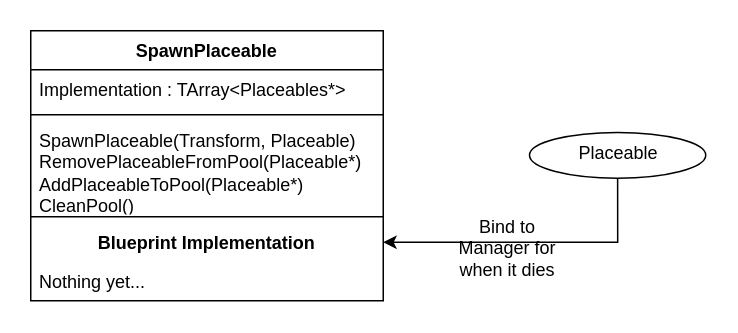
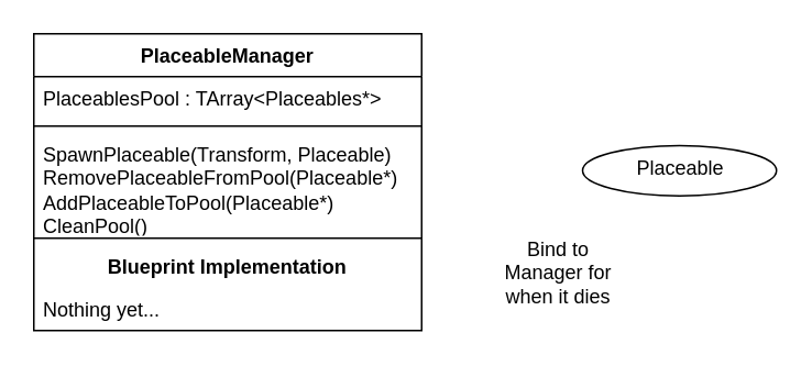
- <mxCell id="2" value="SpawnPlaceable" style="swimlane;fontStyle=1;align=center;verticalAlign=top;childLayout=stackLayout;horizontal=1;startSize=26;horizontalStack=0;resizeParent=1;resizeParentMax=0;resizeLast=0;collapsible=1;marginBottom=0;whiteSpace=wrap;html=1;" vertex="1" parent="1"><mxGeometry x="20" y="20" width="235" height="180" as="geometry" /></mxCell>
+ <mxCell id="2" value="PlaceableManager" style="swimlane;fontStyle=1;align=center;verticalAlign=top;childLayout=stackLayout;horizontal=1;startSize=26;horizontalStack=0;resizeParent=1;resizeParentMax=0;resizeLast=0;collapsible=1;marginBottom=0;whiteSpace=wrap;html=1;" vertex="1" parent="1"><mxGeometry x="20" y="20" width="235" height="180" as="geometry" /></mxCell>
- <mxCell id="3" value="Implementation : TArray&amp;lt;Placeables*&amp;gt;" style="text;strokeColor=none;fillColor=none;align=left;verticalAlign=top;spacingLeft=4;spacingRight=4;overflow=hidden;rotatable=0;points=[[0,0.5],[1,0.5]];portConstraint=eastwest;whiteSpace=wrap;html=1;" vertex="1" parent="2"><mxGeometry y="26" width="235" height="26" as="geometry" /></mxCell>
+ <mxCell id="3" value="PlaceablesPool : TArray&amp;lt;Placeables*&amp;gt;" style="text;strokeColor=none;fillColor=none;align=left;verticalAlign=top;spacingLeft=4;spacingRight=4;overflow=hidden;rotatable=0;points=[[0,0.5],[1,0.5]];portConstraint=eastwest;whiteSpace=wrap;html=1;" vertex="1" parent="2"><mxGeometry y="26" width="235" height="26" as="geometry" /></mxCell>
- <mxCell id="9" value="" style="edgeStyle=orthogonalEdgeStyle;rounded=0;orthogonalLoop=1;jettySize=auto;html=1;" edge="1" parent="1" source="10" target="7"><mxGeometry relative="1" as="geometry" /></mxCell>
